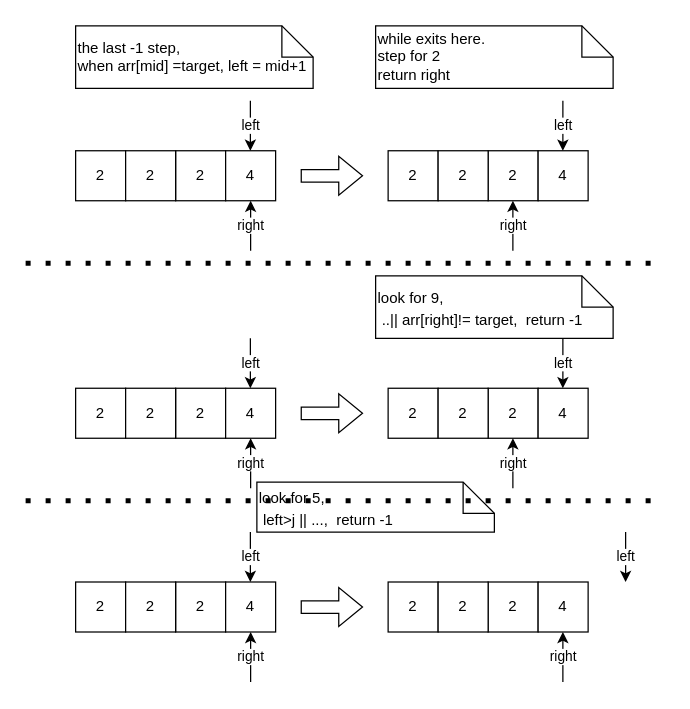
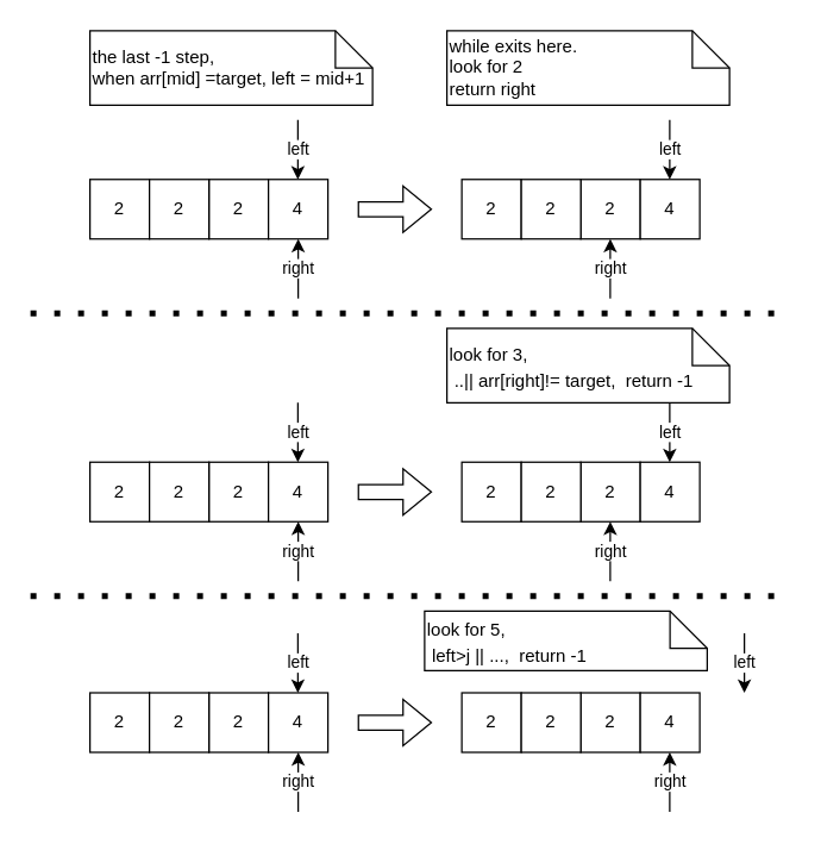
- <mxCell id="15" value="while exits here.&lt;br&gt;step for 2&lt;br&gt;return right" style="shape=note2;boundedLbl=1;whiteSpace=wrap;html=1;size=25;verticalAlign=middle;align=left;horizontal=1;labelPosition=center;verticalLabelPosition=middle;fontSize=12;" vertex="1" parent="1"><mxGeometry x="300" y="20" width="190" height="50" as="geometry" /></mxCell>
+ <mxCell id="15" value="while exits here.&lt;br&gt;look for 2&lt;br&gt;return right" style="shape=note2;boundedLbl=1;whiteSpace=wrap;html=1;size=25;verticalAlign=middle;align=left;horizontal=1;labelPosition=center;verticalLabelPosition=middle;fontSize=12;" vertex="1" parent="1"><mxGeometry x="300" y="20" width="190" height="50" as="geometry" /></mxCell>
- <mxCell id="42" value="&lt;span style=&quot;font-size: 12px&quot;&gt;look for 9,&amp;nbsp;&lt;br&gt;&amp;nbsp;..|| arr[right]!= target,&amp;nbsp; return -1&lt;/span&gt;" style="shape=note2;boundedLbl=1;whiteSpace=wrap;html=1;size=25;verticalAlign=middle;align=left;horizontal=1;labelPosition=center;verticalLabelPosition=middle;fontSize=15;" vertex="1" parent="1"><mxGeometry x="300" y="220" width="190" height="50" as="geometry" /></mxCell>
+ <mxCell id="42" value="&lt;span style=&quot;font-size: 12px&quot;&gt;look for 3,&amp;nbsp;&lt;br&gt;&amp;nbsp;..|| arr[right]!= target,&amp;nbsp; return -1&lt;/span&gt;" style="shape=note2;boundedLbl=1;whiteSpace=wrap;html=1;size=25;verticalAlign=middle;align=left;horizontal=1;labelPosition=center;verticalLabelPosition=middle;fontSize=15;" vertex="1" parent="1"><mxGeometry x="300" y="220" width="190" height="50" as="geometry" /></mxCell>
- <mxCell id="43" value="&lt;span style=&quot;font-size: 12px&quot;&gt;look for 5,&amp;nbsp;&lt;br&gt;&amp;nbsp;left&amp;gt;j || ...,&amp;nbsp; return -1&lt;/span&gt;" style="shape=note2;boundedLbl=1;whiteSpace=wrap;html=1;size=25;verticalAlign=middle;align=left;horizontal=1;labelPosition=center;verticalLabelPosition=middle;fontSize=15;" vertex="1" parent="1"><mxGeometry x="205" y="385" width="190" height="40" as="geometry" /></mxCell>
+ <mxCell id="43" value="&lt;span style=&quot;font-size: 12px&quot;&gt;look for 5,&amp;nbsp;&lt;br&gt;&amp;nbsp;left&amp;gt;j || ...,&amp;nbsp; return -1&lt;/span&gt;" style="shape=note2;boundedLbl=1;whiteSpace=wrap;html=1;size=25;verticalAlign=middle;align=left;horizontal=1;labelPosition=center;verticalLabelPosition=middle;fontSize=15;" vertex="1" parent="1"><mxGeometry x="285" y="410" width="190" height="40" as="geometry" /></mxCell>
